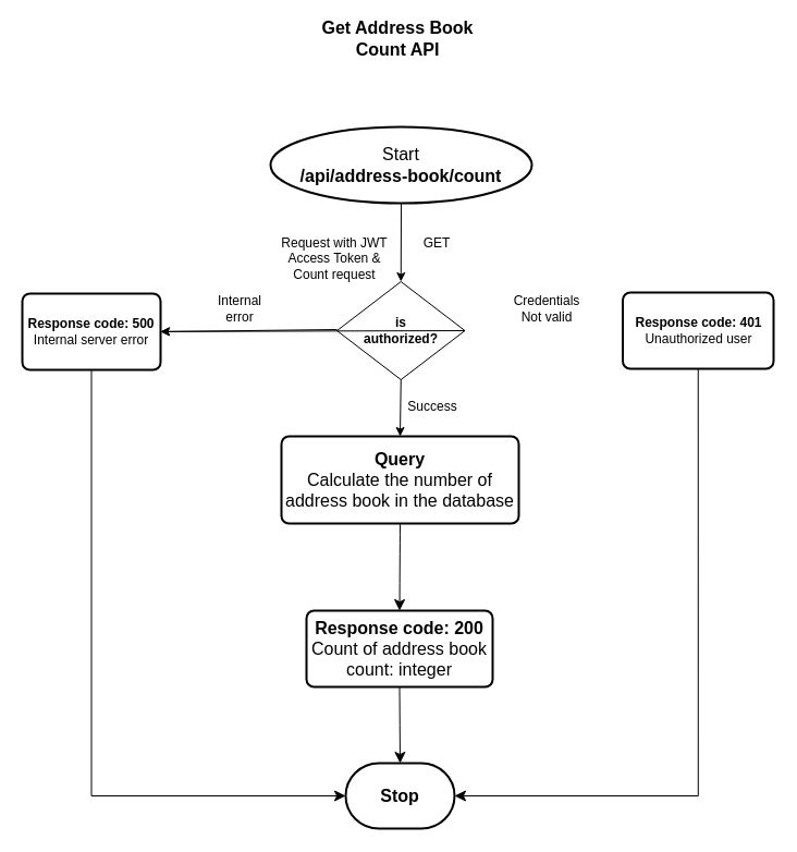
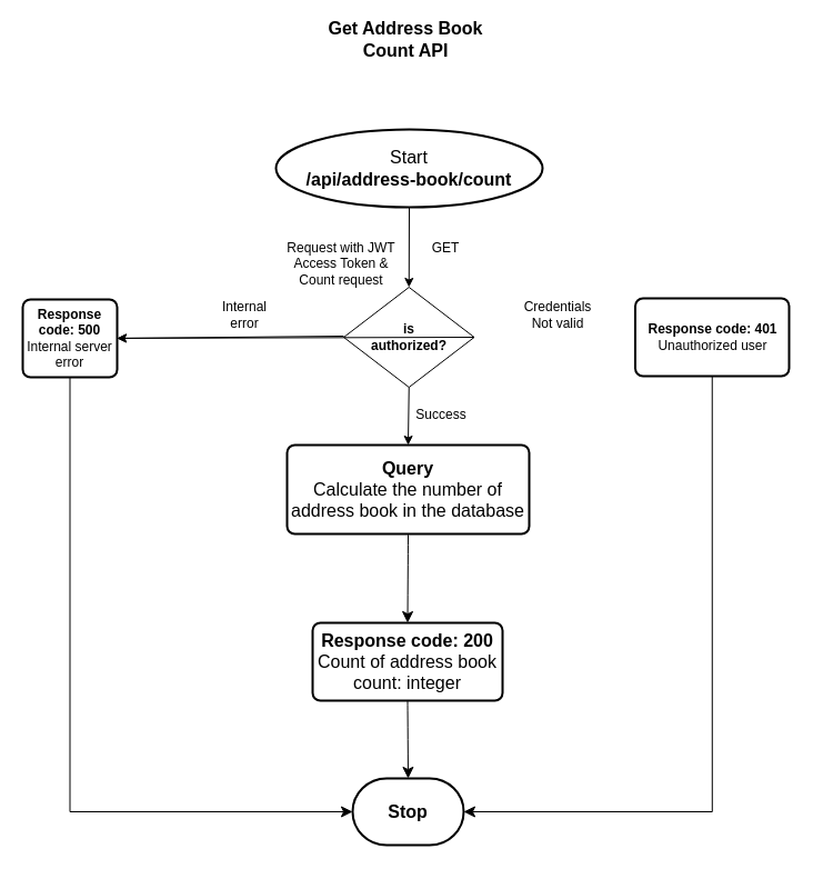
- <mxCell id="12" value="&lt;b&gt;Response code: 500&lt;/b&gt;&lt;br&gt;Internal server error" style="rounded=1;whiteSpace=wrap;html=1;absoluteArcSize=1;arcSize=14;strokeWidth=2;" vertex="1" parent="1"><mxGeometry x="20" y="269" width="127" height="70" as="geometry" /></mxCell>
+ <mxCell id="12" value="&lt;b&gt;Response code: 500&lt;/b&gt;&lt;br&gt;Internal server error" style="rounded=1;whiteSpace=wrap;html=1;absoluteArcSize=1;arcSize=14;strokeWidth=2;" vertex="1" parent="1"><mxGeometry x="20" y="269" width="85" height="70" as="geometry" /></mxCell>
